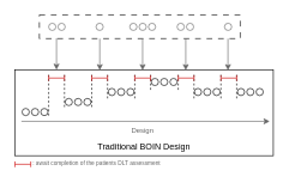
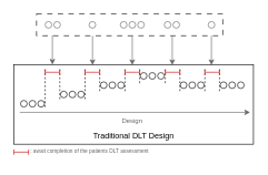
- <mxCell id="21" value="Traditional BOIN Design" style="text;html=1;align=center;verticalAlign=middle;whiteSpace=wrap;rounded=0;" vertex="1" parent="1"><mxGeometry x="120" y="190" width="160" height="30" as="geometry" /></mxCell>
+ <mxCell id="21" value="Traditional DLT Design" style="text;html=1;align=center;verticalAlign=middle;whiteSpace=wrap;rounded=0;" vertex="1" parent="1"><mxGeometry x="120" y="190" width="160" height="30" as="geometry" /></mxCell>
